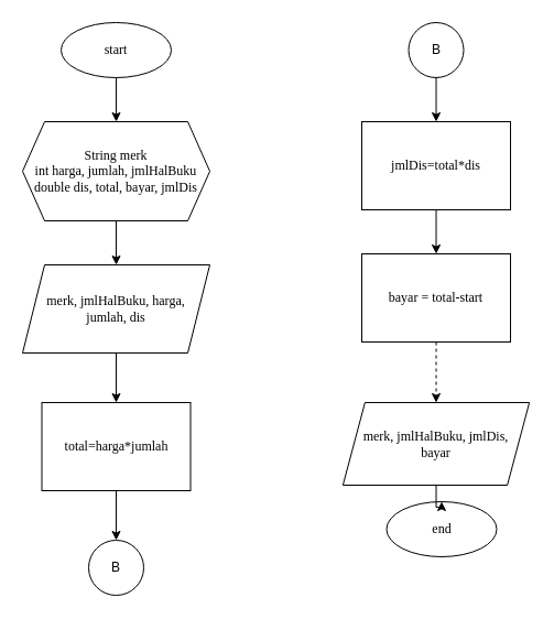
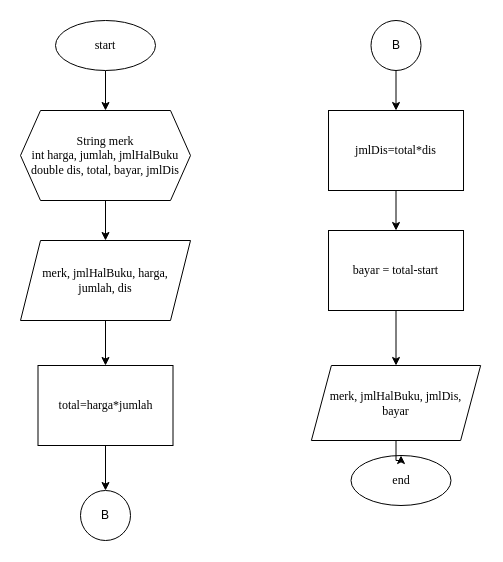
- <mxCell id="16" value="" style="edgeStyle=orthogonalEdgeStyle;rounded=0;orthogonalLoop=1;jettySize=auto;html=1;dashed=1;" edge="1" parent="1" source="17" target="19"><mxGeometry relative="1" as="geometry" /></mxCell>
+ <mxCell id="16" value="" style="edgeStyle=orthogonalEdgeStyle;rounded=0;orthogonalLoop=1;jettySize=auto;html=1;" edge="1" parent="1" source="17" target="19"><mxGeometry relative="1" as="geometry" /></mxCell>
